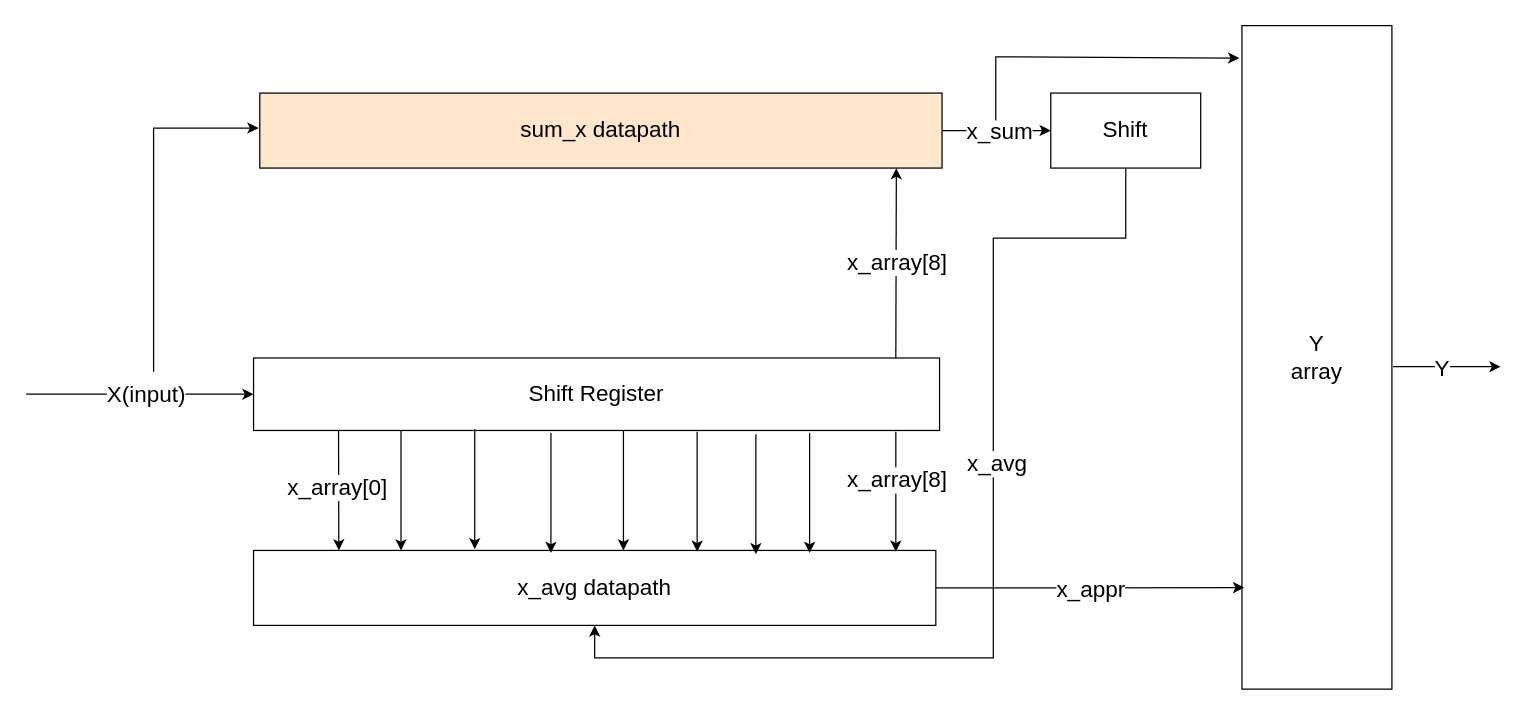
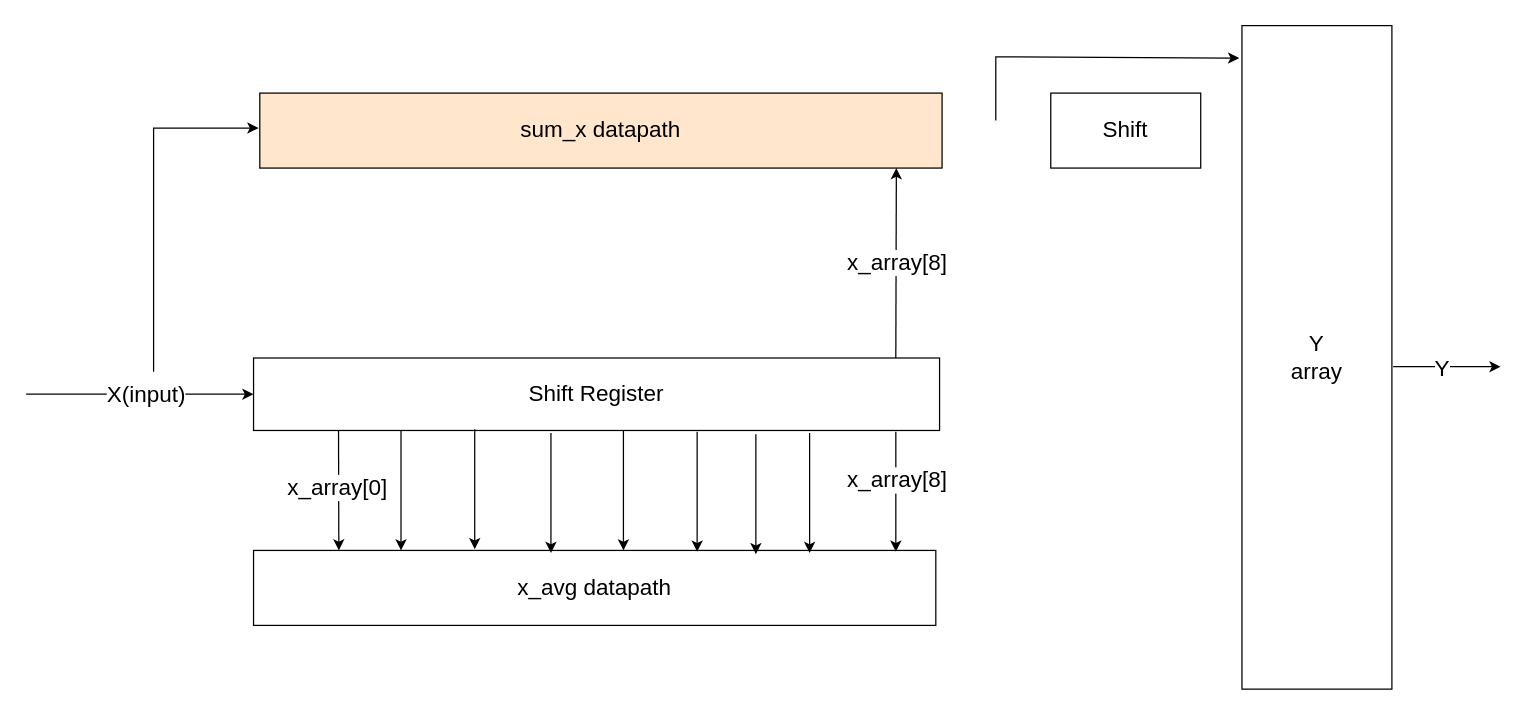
- <mxCell id="5" style="edgeStyle=orthogonalEdgeStyle;rounded=0;orthogonalLoop=1;jettySize=auto;html=1;exitX=1;exitY=0.5;exitDx=0;exitDy=0;entryX=0;entryY=0.5;entryDx=0;entryDy=0;fontSize=18;" edge="1" parent="1" source="7" target="13"><mxGeometry relative="1" as="geometry" /></mxCell>
- <mxCell id="6" value="x_sum" style="edgeLabel;html=1;align=center;verticalAlign=middle;resizable=0;points=[];fontSize=18;" vertex="1" connectable="0" parent="5"><mxGeometry x="0.035" relative="1" as="geometry"><mxPoint as="offset" /></mxGeometry></mxCell>
- <mxCell id="11" style="edgeStyle=orthogonalEdgeStyle;rounded=0;orthogonalLoop=1;jettySize=auto;html=1;entryX=0.5;entryY=1;entryDx=0;entryDy=0;fontSize=18;" edge="1" parent="1" source="13" target="14"><mxGeometry relative="1" as="geometry"><Array as="points"><mxPoint x="900" y="190" /><mxPoint x="794" y="190" /><mxPoint x="794" y="526" /><mxPoint x="475" y="526" /></Array></mxGeometry></mxCell>
- <mxCell id="12" value="x_avg" style="edgeLabel;html=1;align=center;verticalAlign=middle;resizable=0;points=[];fontSize=18;" vertex="1" connectable="0" parent="11"><mxGeometry x="0.05" relative="1" as="geometry"><mxPoint x="2" y="-101" as="offset" /></mxGeometry></mxCell>
- <mxCell id="28" style="edgeStyle=orthogonalEdgeStyle;rounded=0;orthogonalLoop=1;jettySize=auto;html=1;entryX=0.015;entryY=0.847;entryDx=0;entryDy=0;entryPerimeter=0;fontSize=18;" edge="1" parent="1" source="14" target="26"><mxGeometry relative="1" as="geometry" /></mxCell>
- <mxCell id="29" value="x_appr" style="edgeLabel;html=1;align=center;verticalAlign=middle;resizable=0;points=[];fontSize=18;" vertex="1" connectable="0" parent="28"><mxGeometry x="0.006" y="-2" relative="1" as="geometry"><mxPoint as="offset" /></mxGeometry></mxCell>
